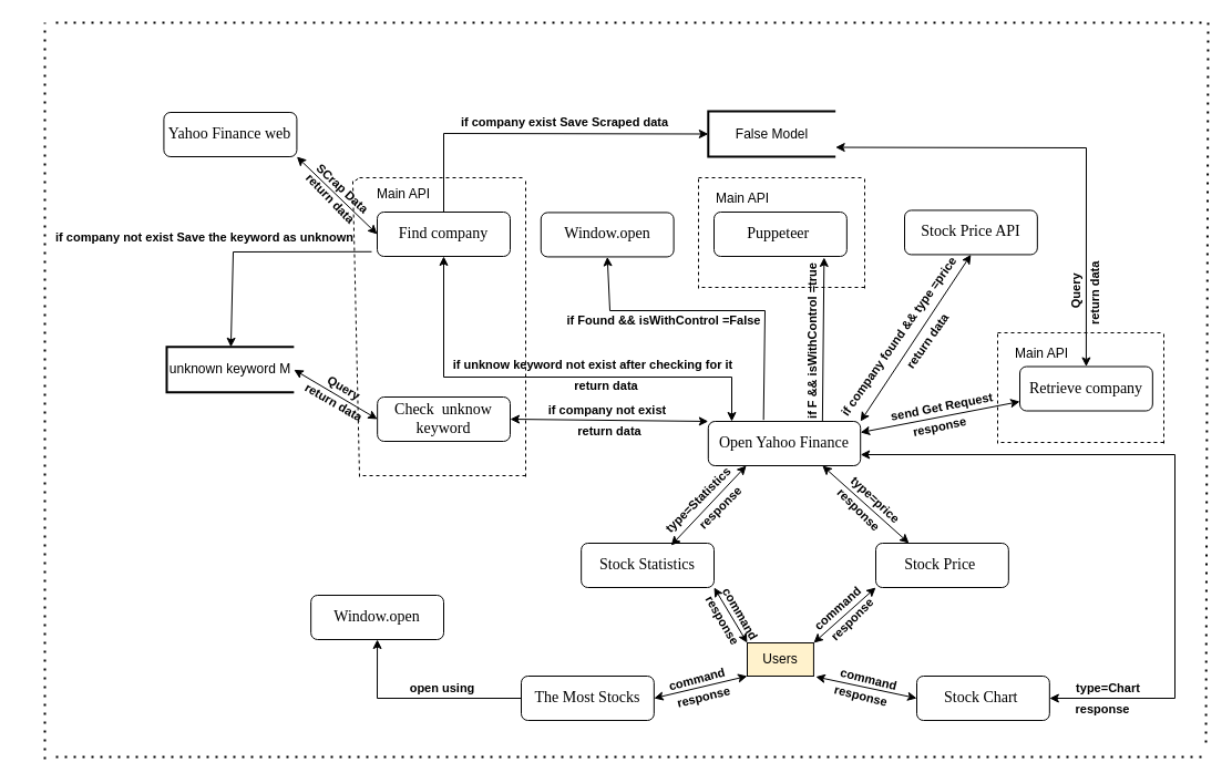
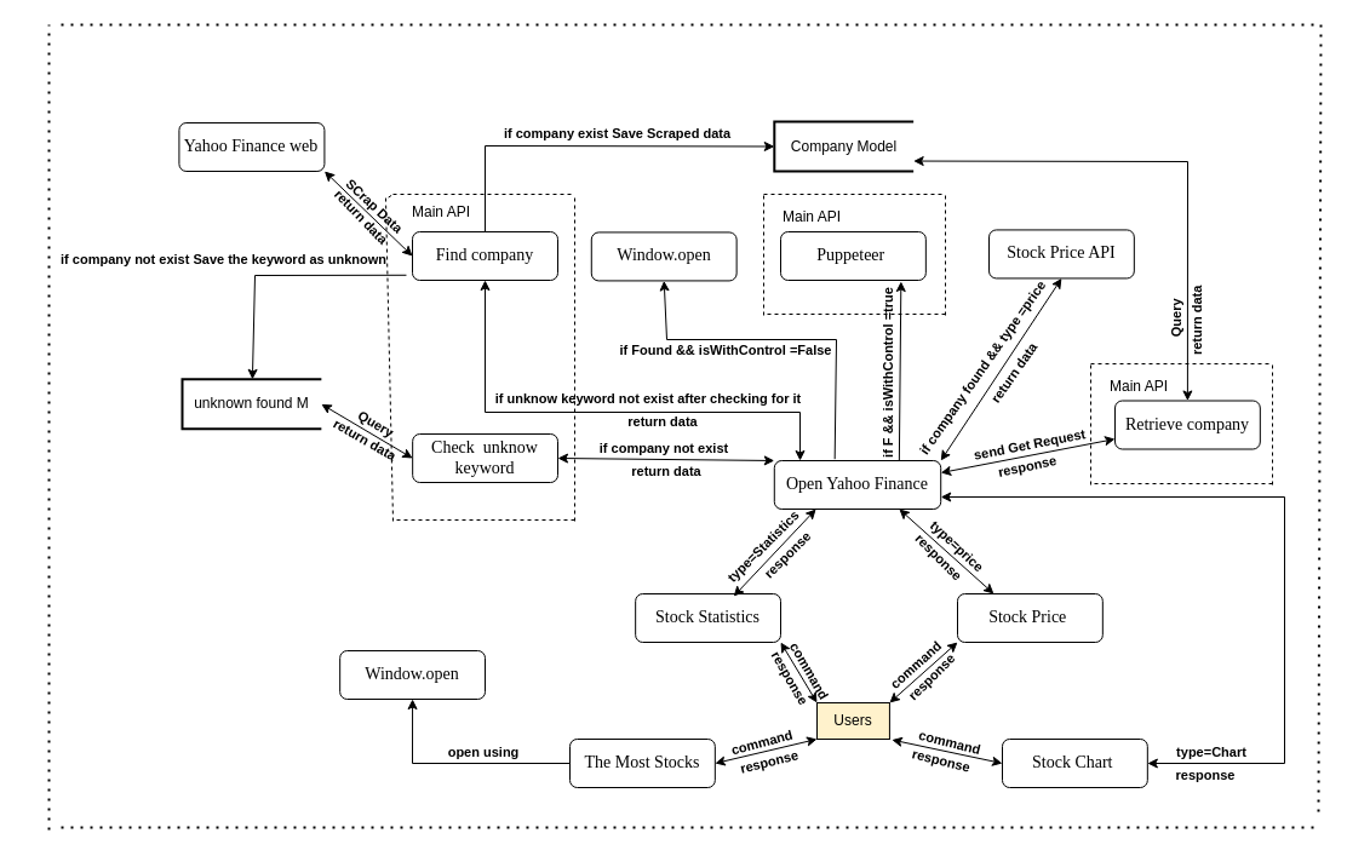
- <mxCell id="15" value="&lt;span style=&quot;font-size: 12px&quot;&gt;False Model&lt;/span&gt;" style="strokeWidth=2;html=1;shape=mxgraph.flowchart.annotation_1;align=center;pointerEvents=1;fontSize=8;" vertex="1" parent="1"><mxGeometry x="638.796" y="100" width="114.852" height="41" as="geometry" /></mxCell>
+ <mxCell id="15" value="&lt;span style=&quot;font-size: 12px&quot;&gt;Company Model&lt;/span&gt;" style="strokeWidth=2;html=1;shape=mxgraph.flowchart.annotation_1;align=center;pointerEvents=1;fontSize=8;" vertex="1" parent="1"><mxGeometry x="638.796" y="100" width="114.852" height="41" as="geometry" /></mxCell>
- <mxCell id="18" value="&lt;span style=&quot;font-size: 12px&quot;&gt;unknown keyword M&lt;/span&gt;" style="strokeWidth=2;html=1;shape=mxgraph.flowchart.annotation_1;align=center;pointerEvents=1;fontSize=8;" vertex="1" parent="1"><mxGeometry x="149.996" y="312.85" width="114.852" height="41" as="geometry" /></mxCell>
+ <mxCell id="18" value="&lt;span style=&quot;font-size: 12px&quot;&gt;unknown found M&lt;/span&gt;" style="strokeWidth=2;html=1;shape=mxgraph.flowchart.annotation_1;align=center;pointerEvents=1;fontSize=8;" vertex="1" parent="1"><mxGeometry x="149.996" y="312.85" width="114.852" height="41" as="geometry" /></mxCell>
